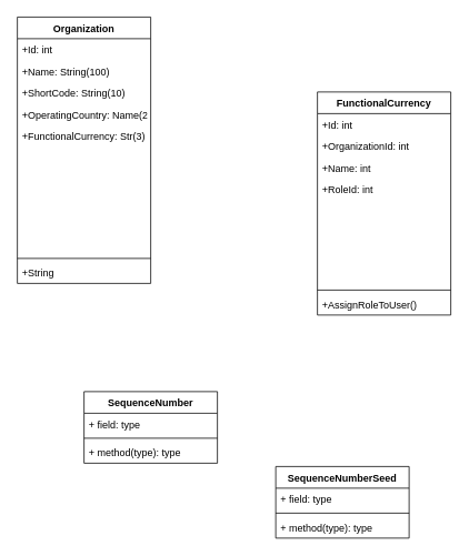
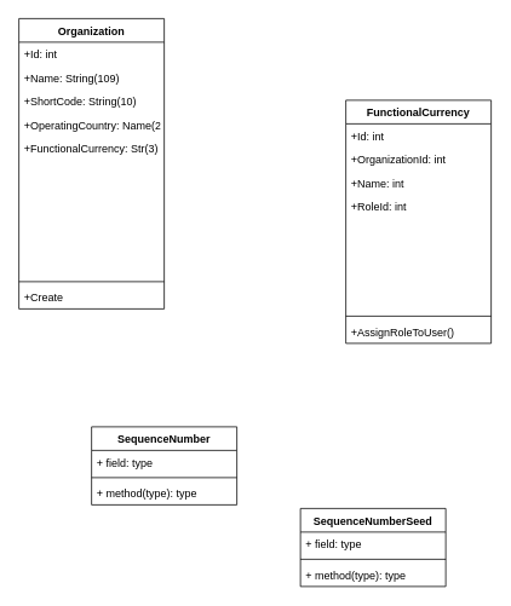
- <mxCell id="4" value="+Name: String(100)" style="text;strokeColor=none;fillColor=none;align=left;verticalAlign=top;spacingLeft=4;spacingRight=4;overflow=hidden;rotatable=0;points=[[0,0.5],[1,0.5]];portConstraint=eastwest;" vertex="1" parent="2"><mxGeometry y="52" width="160" height="26" as="geometry" /></mxCell>
+ <mxCell id="4" value="+Name: String(109)" style="text;strokeColor=none;fillColor=none;align=left;verticalAlign=top;spacingLeft=4;spacingRight=4;overflow=hidden;rotatable=0;points=[[0,0.5],[1,0.5]];portConstraint=eastwest;" vertex="1" parent="2"><mxGeometry y="52" width="160" height="26" as="geometry" /></mxCell>
- <mxCell id="14" value="+String" style="text;strokeColor=none;fillColor=none;align=left;verticalAlign=top;spacingLeft=4;spacingRight=4;overflow=hidden;rotatable=0;points=[[0,0.5],[1,0.5]];portConstraint=eastwest;" vertex="1" parent="2"><mxGeometry y="294" width="160" height="26" as="geometry" /></mxCell>
+ <mxCell id="14" value="+Create" style="text;strokeColor=none;fillColor=none;align=left;verticalAlign=top;spacingLeft=4;spacingRight=4;overflow=hidden;rotatable=0;points=[[0,0.5],[1,0.5]];portConstraint=eastwest;" vertex="1" parent="2"><mxGeometry y="294" width="160" height="26" as="geometry" /></mxCell>
